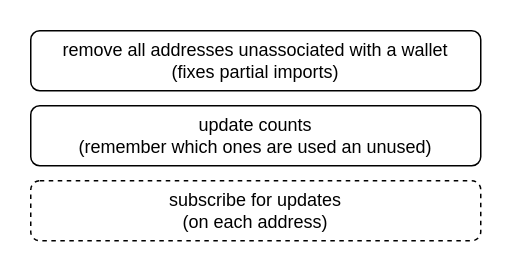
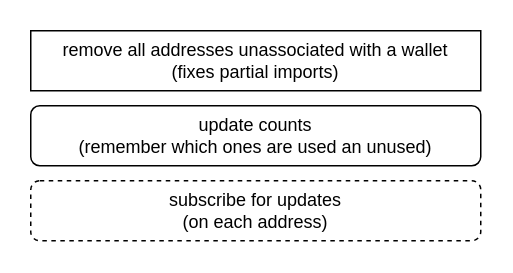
- <mxCell id="2" value="remove all addresses unassociated with a wallet&lt;br&gt;(fixes partial imports)" style="rounded=1;whiteSpace=wrap;html=1;" vertex="1" parent="1"><mxGeometry x="20" y="20" width="300" height="40" as="geometry" /></mxCell>
+ <mxCell id="2" value="remove all addresses unassociated with a wallet&lt;br&gt;(fixes partial imports)" style="whiteSpace=wrap;html=1;rounded=0;" vertex="1" parent="1"><mxGeometry x="20" y="20" width="300" height="40" as="geometry" /></mxCell>
